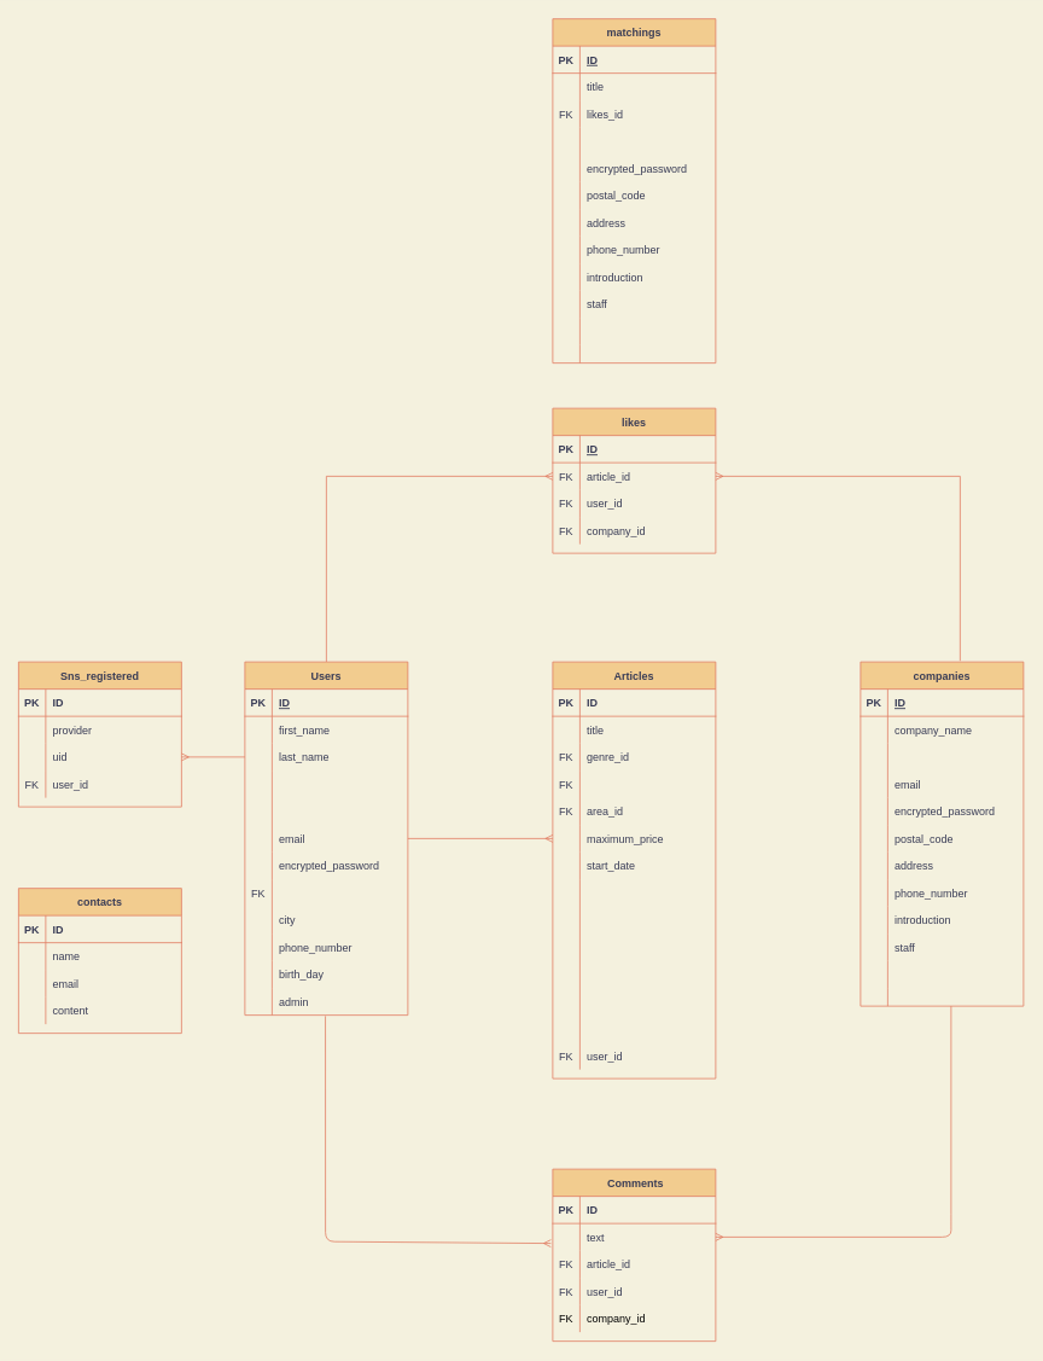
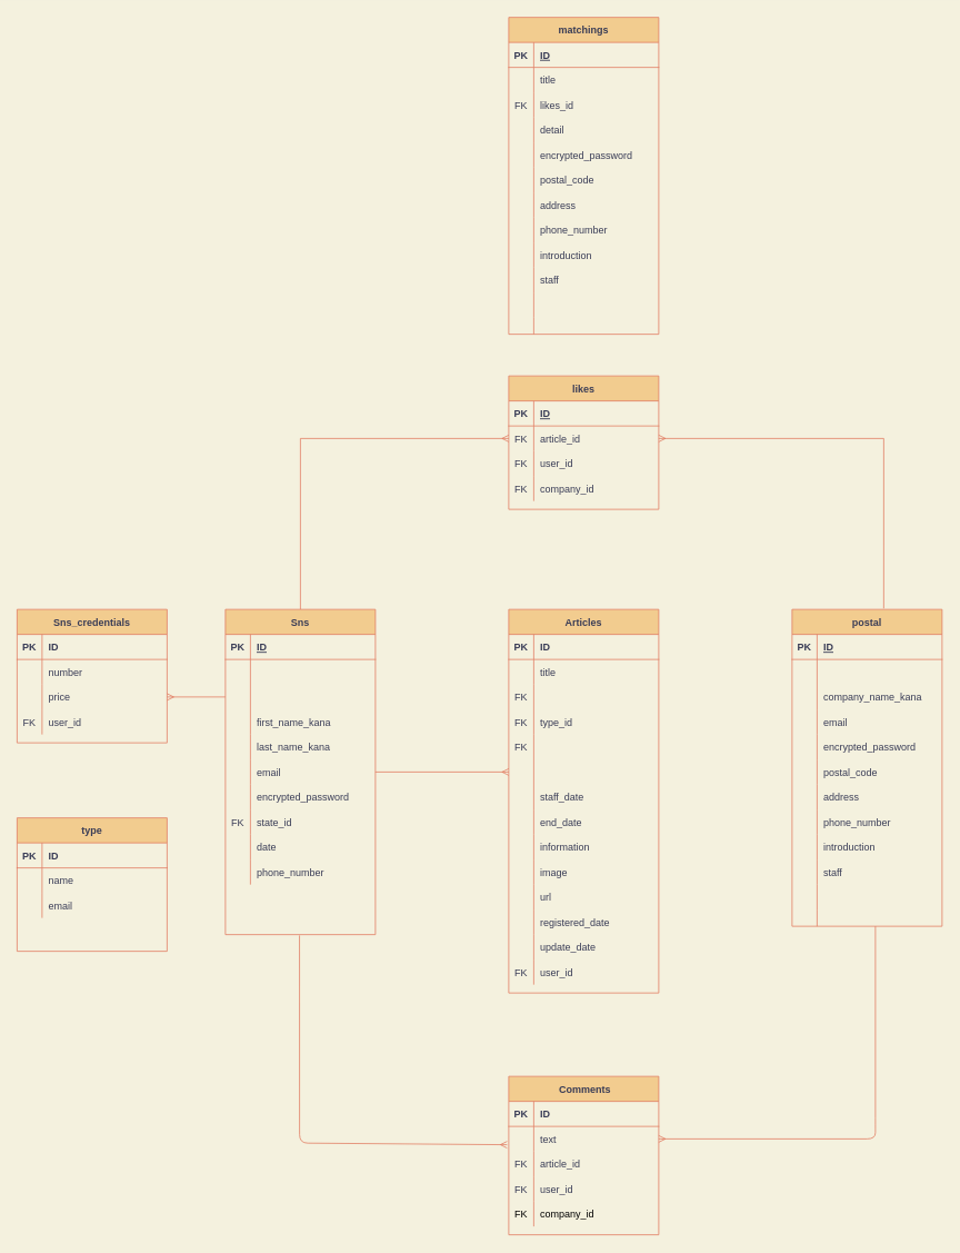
+ <mxCell id="192" value="detail" style="shape=partialRectangle;connectable=0;fillColor=none;top=0;left=0;bottom=0;right=0;align=left;spacingLeft=6;overflow=hidden;strokeColor=#E07A5F;fontColor=#393C56;" vertex="1" parent="190"><mxGeometry x="30" width="150" height="30" as="geometry" /></mxCell>
- <mxCell id="126" value="Sns_registered" style="shape=table;startSize=30;container=1;collapsible=1;childLayout=tableLayout;fixedRows=1;rowLines=0;fontStyle=1;align=center;resizeLast=1;fillColor=#F2CC8F;strokeColor=#E07A5F;fontColor=#393C56;" parent="1" vertex="1"><mxGeometry x="20" y="730" width="180" height="160" as="geometry" /></mxCell>
+ <mxCell id="126" value="Sns_credentials" style="shape=table;startSize=30;container=1;collapsible=1;childLayout=tableLayout;fixedRows=1;rowLines=0;fontStyle=1;align=center;resizeLast=1;fillColor=#F2CC8F;strokeColor=#E07A5F;fontColor=#393C56;" parent="1" vertex="1"><mxGeometry x="20" y="730" width="180" height="160" as="geometry" /></mxCell>
- <mxCell id="3" value="Users" style="shape=table;startSize=30;container=1;collapsible=1;childLayout=tableLayout;fixedRows=1;rowLines=0;fontStyle=1;align=center;resizeLast=1;fillColor=#F2CC8F;strokeColor=#E07A5F;fontColor=#393C56;" parent="1" vertex="1"><mxGeometry x="270" y="730" width="180" height="390" as="geometry" /></mxCell>
+ <mxCell id="3" value="Sns" style="shape=table;startSize=30;container=1;collapsible=1;childLayout=tableLayout;fixedRows=1;rowLines=0;fontStyle=1;align=center;resizeLast=1;fillColor=#F2CC8F;strokeColor=#E07A5F;fontColor=#393C56;" parent="1" vertex="1"><mxGeometry x="270" y="730" width="180" height="390" as="geometry" /></mxCell>
- <mxCell id="141" value="companies" style="shape=table;startSize=30;container=1;collapsible=1;childLayout=tableLayout;fixedRows=1;rowLines=0;fontStyle=1;align=center;resizeLast=1;fillColor=#F2CC8F;strokeColor=#E07A5F;fontColor=#393C56;" parent="1" vertex="1"><mxGeometry x="950" y="730" width="180" height="380" as="geometry" /></mxCell>
+ <mxCell id="141" value="postal" style="shape=table;startSize=30;container=1;collapsible=1;childLayout=tableLayout;fixedRows=1;rowLines=0;fontStyle=1;align=center;resizeLast=1;fillColor=#F2CC8F;strokeColor=#E07A5F;fontColor=#393C56;" parent="1" vertex="1"><mxGeometry x="950" y="730" width="180" height="380" as="geometry" /></mxCell>
- <mxCell id="9" value="first_name" style="shape=partialRectangle;connectable=0;fillColor=none;top=0;left=0;bottom=0;right=0;align=left;spacingLeft=6;overflow=hidden;strokeColor=#E07A5F;fontColor=#393C56;" parent="7" vertex="1"><mxGeometry x="30" width="150" height="30" as="geometry" /></mxCell>
- <mxCell id="147" value="company_name" style="shape=partialRectangle;connectable=0;fillColor=none;top=0;left=0;bottom=0;right=0;align=left;spacingLeft=6;overflow=hidden;strokeColor=#E07A5F;fontColor=#393C56;" parent="145" vertex="1"><mxGeometry x="30" width="150" height="30" as="geometry" /></mxCell>
- <mxCell id="132" value="provider" style="shape=partialRectangle;connectable=0;fillColor=none;top=0;left=0;bottom=0;right=0;align=left;spacingLeft=6;overflow=hidden;strokeColor=#E07A5F;fontColor=#393C56;" parent="130" vertex="1"><mxGeometry x="30" width="150" height="30" as="geometry" /></mxCell>
+ <mxCell id="132" value="number" style="shape=partialRectangle;connectable=0;fillColor=none;top=0;left=0;bottom=0;right=0;align=left;spacingLeft=6;overflow=hidden;strokeColor=#E07A5F;fontColor=#393C56;" parent="130" vertex="1"><mxGeometry x="30" width="150" height="30" as="geometry" /></mxCell>
- <mxCell id="135" value="uid" style="shape=partialRectangle;connectable=0;fillColor=none;top=0;left=0;bottom=0;right=0;align=left;spacingLeft=6;overflow=hidden;strokeColor=#E07A5F;fontColor=#393C56;" parent="133" vertex="1"><mxGeometry x="30" width="150" height="30" as="geometry" /></mxCell>
+ <mxCell id="135" value="price" style="shape=partialRectangle;connectable=0;fillColor=none;top=0;left=0;bottom=0;right=0;align=left;spacingLeft=6;overflow=hidden;strokeColor=#E07A5F;fontColor=#393C56;" parent="133" vertex="1"><mxGeometry x="30" width="150" height="30" as="geometry" /></mxCell>
- <mxCell id="12" value="last_name" style="shape=partialRectangle;connectable=0;fillColor=none;top=0;left=0;bottom=0;right=0;align=left;spacingLeft=6;overflow=hidden;strokeColor=#E07A5F;fontColor=#393C56;" parent="10" vertex="1"><mxGeometry x="30" width="150" height="30" as="geometry" /></mxCell>
- <mxCell id="49" value="genre_id" style="shape=partialRectangle;connectable=0;fillColor=none;top=0;left=0;bottom=0;right=0;align=left;spacingLeft=6;overflow=hidden;strokeColor=#E07A5F;fontColor=#393C56;" parent="47" vertex="1"><mxGeometry x="30" width="150" height="30" as="geometry" /></mxCell>
+ <mxCell id="150" value="company_name_kana" style="shape=partialRectangle;connectable=0;fillColor=none;top=0;left=0;bottom=0;right=0;align=left;spacingLeft=6;overflow=hidden;strokeColor=#E07A5F;fontColor=#393C56;" parent="148" vertex="1"><mxGeometry x="30" width="150" height="30" as="geometry" /></mxCell>
+ <mxCell id="15" value="first_name_kana" style="shape=partialRectangle;connectable=0;fillColor=none;top=0;left=0;bottom=0;right=0;align=left;spacingLeft=6;overflow=hidden;strokeColor=#E07A5F;fontColor=#393C56;" parent="13" vertex="1"><mxGeometry x="30" width="150" height="30" as="geometry" /></mxCell>
+ <mxCell id="52" value="type_id" style="shape=partialRectangle;connectable=0;fillColor=none;top=0;left=0;bottom=0;right=0;align=left;spacingLeft=6;overflow=hidden;strokeColor=#E07A5F;fontColor=#393C56;" parent="50" vertex="1"><mxGeometry x="30" width="150" height="30" as="geometry" /></mxCell>
+ <mxCell id="18" value="last_name_kana" style="shape=partialRectangle;connectable=0;fillColor=none;top=0;left=0;bottom=0;right=0;align=left;spacingLeft=6;overflow=hidden;strokeColor=#E07A5F;fontColor=#393C56;" parent="16" vertex="1"><mxGeometry x="30" width="150" height="30" as="geometry" /></mxCell>
- <mxCell id="55" value="area_id" style="shape=partialRectangle;connectable=0;fillColor=none;top=0;left=0;bottom=0;right=0;align=left;spacingLeft=6;overflow=hidden;strokeColor=#E07A5F;fontColor=#393C56;" parent="53" vertex="1"><mxGeometry x="30" width="150" height="30" as="geometry" /></mxCell>
- <mxCell id="58" value="maximum_price" style="shape=partialRectangle;connectable=0;fillColor=none;top=0;left=0;bottom=0;right=0;align=left;spacingLeft=6;overflow=hidden;strokeColor=#E07A5F;fontColor=#393C56;" parent="56" vertex="1"><mxGeometry x="30" width="150" height="30" as="geometry" /></mxCell>
- <mxCell id="61" value="start_date" style="shape=partialRectangle;connectable=0;fillColor=none;top=0;left=0;bottom=0;right=0;align=left;spacingLeft=6;overflow=hidden;strokeColor=#E07A5F;fontColor=#393C56;" parent="59" vertex="1"><mxGeometry x="30" width="150" height="30" as="geometry" /></mxCell>
+ <mxCell id="61" value="staff_date" style="shape=partialRectangle;connectable=0;fillColor=none;top=0;left=0;bottom=0;right=0;align=left;spacingLeft=6;overflow=hidden;strokeColor=#E07A5F;fontColor=#393C56;" parent="59" vertex="1"><mxGeometry x="30" width="150" height="30" as="geometry" /></mxCell>
+ <mxCell id="27" value="state_id" style="shape=partialRectangle;connectable=0;fillColor=none;top=0;left=0;bottom=0;right=0;align=left;spacingLeft=6;overflow=hidden;strokeColor=#E07A5F;fontColor=#393C56;" parent="25" vertex="1"><mxGeometry x="30" width="150" height="30" as="geometry" /></mxCell>
+ <mxCell id="64" value="end_date" style="shape=partialRectangle;connectable=0;fillColor=none;top=0;left=0;bottom=0;right=0;align=left;spacingLeft=6;overflow=hidden;strokeColor=#E07A5F;fontColor=#393C56;" parent="62" vertex="1"><mxGeometry x="30" width="150" height="30" as="geometry" /></mxCell>
- <mxCell id="113" value="contacts" style="shape=table;startSize=30;container=1;collapsible=1;childLayout=tableLayout;fixedRows=1;rowLines=0;fontStyle=1;align=center;resizeLast=1;fillColor=#F2CC8F;strokeColor=#E07A5F;fontColor=#393C56;" parent="1" vertex="1"><mxGeometry x="20" y="980" width="180" height="160" as="geometry" /></mxCell>
+ <mxCell id="113" value="type" style="shape=table;startSize=30;container=1;collapsible=1;childLayout=tableLayout;fixedRows=1;rowLines=0;fontStyle=1;align=center;resizeLast=1;fillColor=#F2CC8F;strokeColor=#E07A5F;fontColor=#393C56;" parent="1" vertex="1"><mxGeometry x="20" y="980" width="180" height="160" as="geometry" /></mxCell>
- <mxCell id="30" value="city" style="shape=partialRectangle;connectable=0;fillColor=none;top=0;left=0;bottom=0;right=0;align=left;spacingLeft=6;overflow=hidden;strokeColor=#E07A5F;fontColor=#393C56;" parent="28" vertex="1"><mxGeometry x="30" width="150" height="30" as="geometry" /></mxCell>
+ <mxCell id="30" value="date" style="shape=partialRectangle;connectable=0;fillColor=none;top=0;left=0;bottom=0;right=0;align=left;spacingLeft=6;overflow=hidden;strokeColor=#E07A5F;fontColor=#393C56;" parent="28" vertex="1"><mxGeometry x="30" width="150" height="30" as="geometry" /></mxCell>
+ <mxCell id="67" value="information" style="shape=partialRectangle;connectable=0;fillColor=none;top=0;left=0;bottom=0;right=0;align=left;spacingLeft=6;overflow=hidden;strokeColor=#E07A5F;fontColor=#393C56;" parent="65" vertex="1"><mxGeometry x="30" width="150" height="30" as="geometry" /></mxCell>
+ <mxCell id="70" value="image" style="shape=partialRectangle;connectable=0;fillColor=none;top=0;left=0;bottom=0;right=0;align=left;spacingLeft=6;fontStyle=0;overflow=hidden;strokeColor=#E07A5F;fontColor=#393C56;" parent="68" vertex="1"><mxGeometry x="30" width="150" height="30" as="geometry" /></mxCell>
- <mxCell id="36" value="birth_day" style="shape=partialRectangle;connectable=0;fillColor=none;top=0;left=0;bottom=0;right=0;align=left;spacingLeft=6;fontStyle=0;overflow=hidden;strokeColor=#E07A5F;fontColor=#393C56;" parent="34" vertex="1"><mxGeometry x="30" width="150" height="30" as="geometry" /></mxCell>
+ <mxCell id="73" value="url" style="shape=partialRectangle;connectable=0;fillColor=none;top=0;left=0;bottom=0;right=0;align=left;spacingLeft=6;overflow=hidden;strokeColor=#E07A5F;fontColor=#393C56;" parent="71" vertex="1"><mxGeometry x="30" width="150" height="30" as="geometry" /></mxCell>
- <mxCell id="39" value="admin" style="shape=partialRectangle;connectable=0;fillColor=none;top=0;left=0;bottom=0;right=0;align=left;spacingLeft=6;fontStyle=0;overflow=hidden;strokeColor=#E07A5F;fontColor=#393C56;" parent="37" vertex="1"><mxGeometry x="30" width="150" height="30" as="geometry" /></mxCell>
+ <mxCell id="76" value="registered_date" style="shape=partialRectangle;connectable=0;fillColor=none;top=0;left=0;bottom=0;right=0;align=left;spacingLeft=6;overflow=hidden;strokeColor=#E07A5F;fontColor=#393C56;" parent="74" vertex="1"><mxGeometry x="30" width="150" height="30" as="geometry" /></mxCell>
- <mxCell id="125" value="content" style="shape=partialRectangle;connectable=0;fillColor=none;top=0;left=0;bottom=0;right=0;align=left;spacingLeft=6;overflow=hidden;strokeColor=#E07A5F;fontColor=#393C56;" parent="123" vertex="1"><mxGeometry x="30" width="150" height="30" as="geometry" /></mxCell>
+ <mxCell id="79" value="update_date" style="shape=partialRectangle;connectable=0;fillColor=none;top=0;left=0;bottom=0;right=0;align=left;spacingLeft=6;overflow=hidden;strokeColor=#E07A5F;fontColor=#393C56;" parent="77" vertex="1"><mxGeometry x="30" width="150" height="30" as="geometry" /></mxCell>
